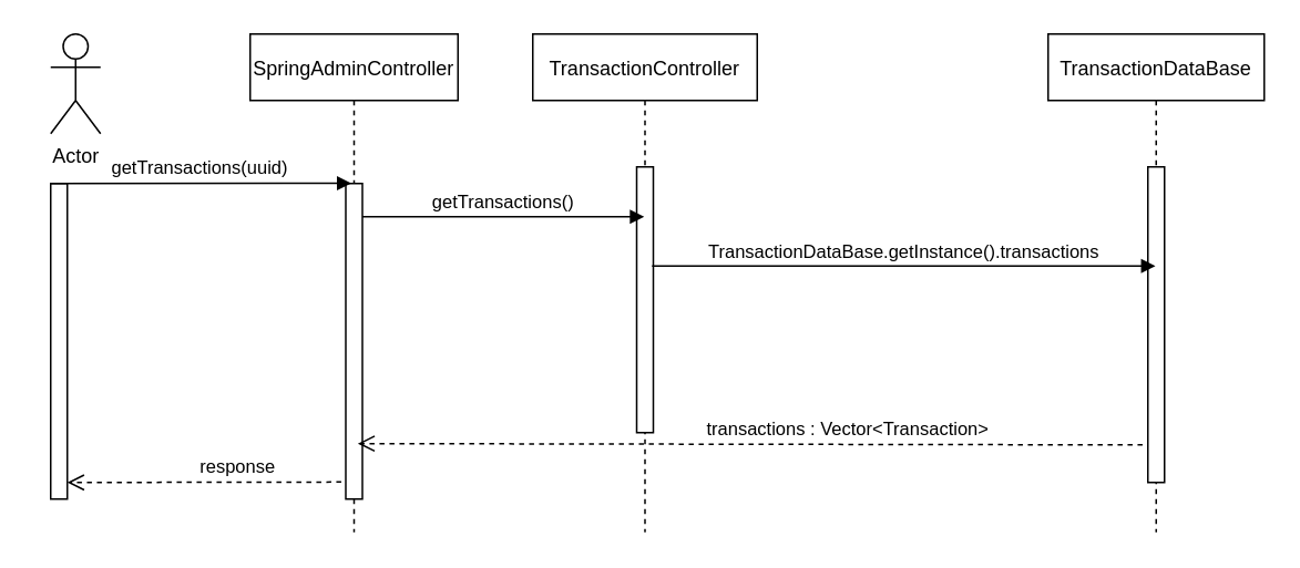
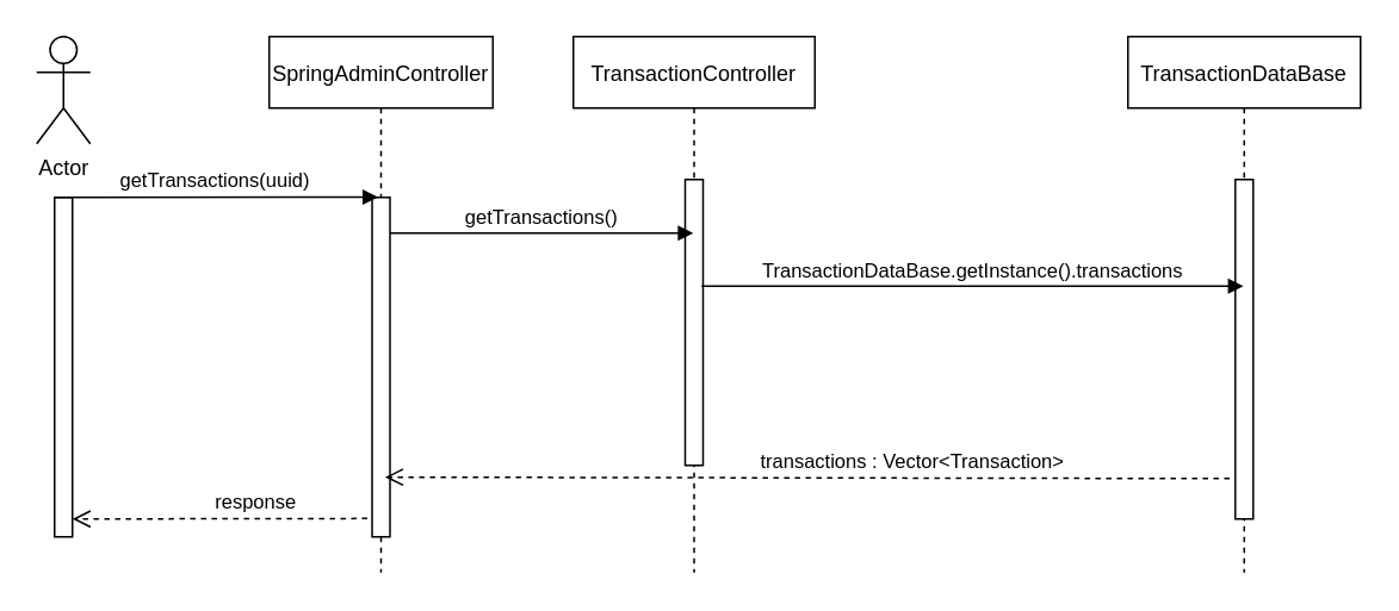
- <mxCell id="8" value="Actor" style="shape=umlActor;verticalLabelPosition=bottom;verticalAlign=top;html=1;outlineConnect=0;" vertex="1" parent="1"><mxGeometry x="30" y="20" width="30" height="60" as="geometry" /></mxCell>
+ <mxCell id="8" value="Actor" style="shape=umlActor;verticalLabelPosition=bottom;verticalAlign=top;html=1;outlineConnect=0;" vertex="1" parent="1"><mxGeometry x="20" y="20" width="30" height="60" as="geometry" /></mxCell>
